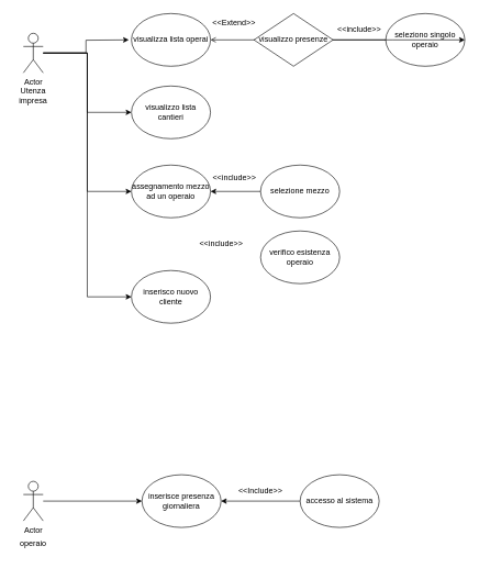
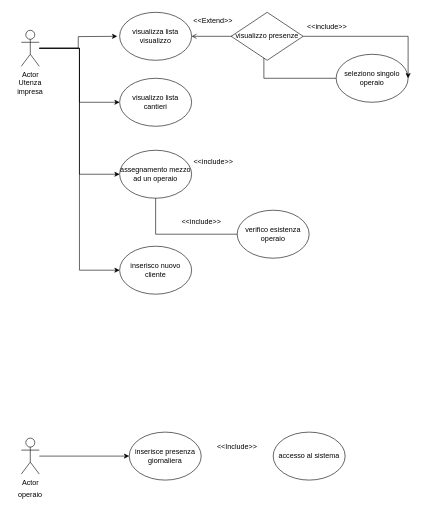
- <mxCell id="9" value="visualizza lista operai" style="ellipse;whiteSpace=wrap;html=1;" vertex="1" parent="1"><mxGeometry x="199" y="20" width="120" height="80" as="geometry" /></mxCell>
+ <mxCell id="9" value="visualizza lista visualizzo" style="ellipse;whiteSpace=wrap;html=1;" vertex="1" parent="1"><mxGeometry x="199" y="20" width="120" height="80" as="geometry" /></mxCell>
- <mxCell id="14" value="seleziono singolo operaio" style="ellipse;whiteSpace=wrap;html=1;" vertex="1" parent="1"><mxGeometry x="585" y="20" width="120" height="80" as="geometry" /></mxCell>
+ <mxCell id="14" value="seleziono singolo operaio" style="ellipse;whiteSpace=wrap;html=1;" vertex="1" parent="1"><mxGeometry x="560" y="90" width="120" height="80" as="geometry" /></mxCell>
- <mxCell id="23" style="edgeStyle=orthogonalEdgeStyle;rounded=0;orthogonalLoop=1;jettySize=auto;html=1;entryX=1;entryY=0.5;entryDx=0;entryDy=0;startArrow=none;" edge="1" parent="1" source="25" target="22"><mxGeometry relative="1" as="geometry" /></mxCell>
- <mxCell id="25" value="selezione mezzo" style="ellipse;whiteSpace=wrap;html=1;" vertex="1" parent="1"><mxGeometry x="395" y="250" width="120" height="80" as="geometry" /></mxCell>
+ <mxCell id="26" value="" style="edgeStyle=orthogonalEdgeStyle;rounded=0;orthogonalLoop=1;jettySize=auto;html=1;endArrow=none;" edge="1" parent="1" source="24" target="22"><mxGeometry relative="1" as="geometry"><mxPoint x="595" y="290" as="sourcePoint" /><mxPoint x="319" y="290" as="targetPoint" /></mxGeometry></mxCell>
- <mxCell id="19" style="edgeStyle=orthogonalEdgeStyle;rounded=0;orthogonalLoop=1;jettySize=auto;html=1;entryX=1;entryY=0.5;entryDx=0;entryDy=0;" edge="1" parent="1" source="20" target="10"><mxGeometry relative="1" as="geometry" /></mxCell>
